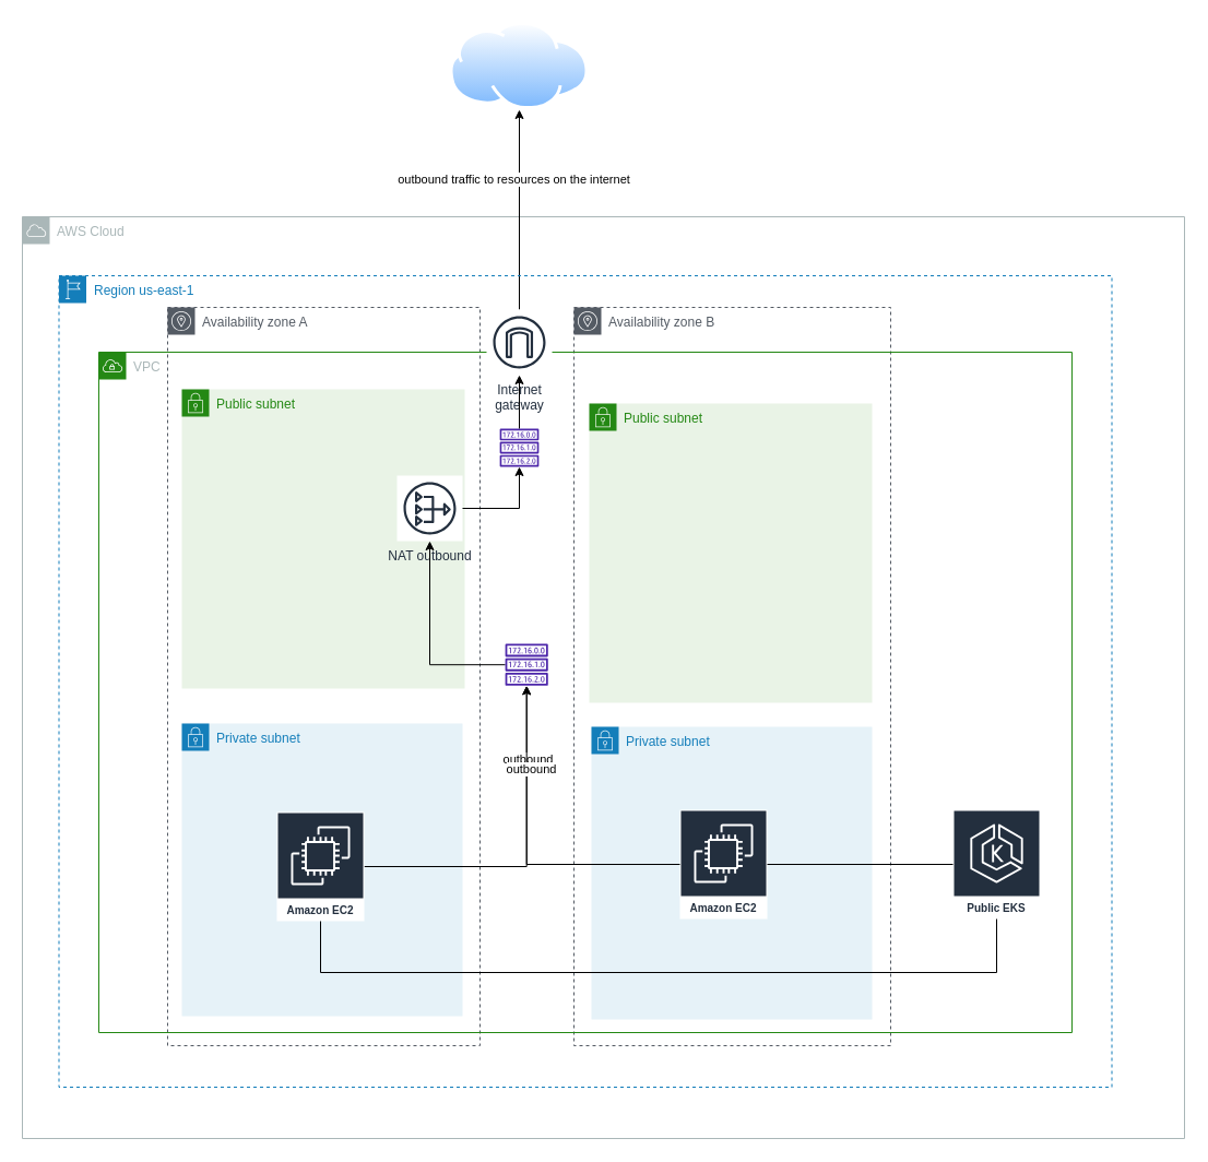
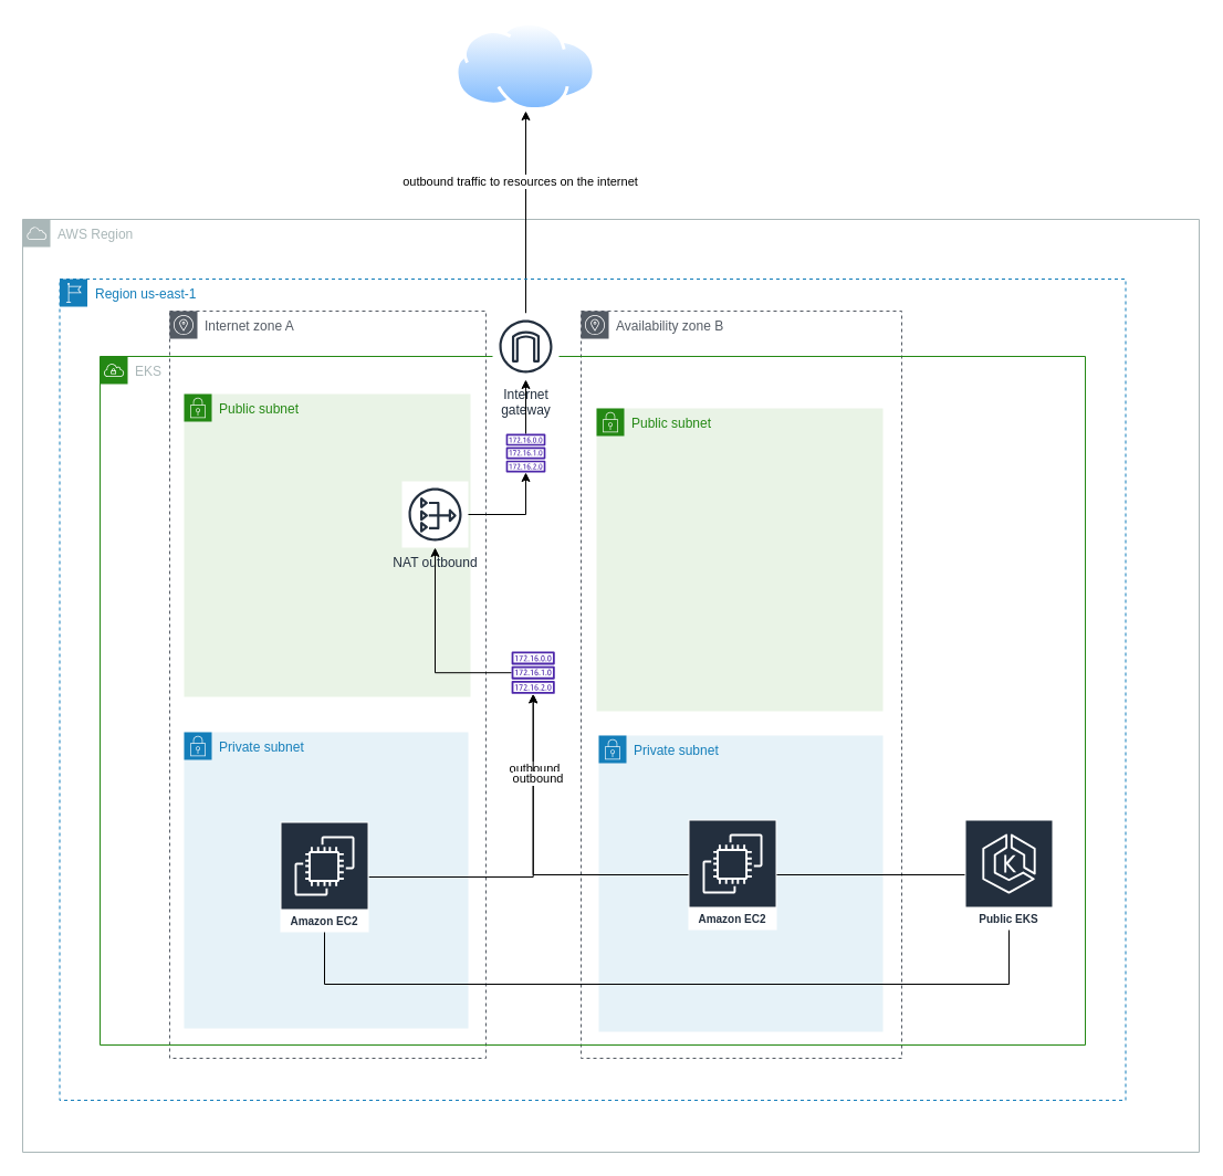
- <mxCell id="2" value="AWS Cloud" style="sketch=0;outlineConnect=0;gradientColor=none;html=1;whiteSpace=wrap;fontSize=12;fontStyle=0;shape=mxgraph.aws4.group;grIcon=mxgraph.aws4.group_aws_cloud;strokeColor=#AAB7B8;fillColor=none;verticalAlign=top;align=left;spacingLeft=30;fontColor=#AAB7B8;dashed=0;" vertex="1" parent="1"><mxGeometry x="20" y="198" width="1064" height="844" as="geometry" /></mxCell>
+ <mxCell id="2" value="AWS Region" style="sketch=0;outlineConnect=0;gradientColor=none;html=1;whiteSpace=wrap;fontSize=12;fontStyle=0;shape=mxgraph.aws4.group;grIcon=mxgraph.aws4.group_aws_cloud;strokeColor=#AAB7B8;fillColor=none;verticalAlign=top;align=left;spacingLeft=30;fontColor=#AAB7B8;dashed=0;" vertex="1" parent="1"><mxGeometry x="20" y="198" width="1064" height="844" as="geometry" /></mxCell>
- <mxCell id="3" value="Availability zone A" style="sketch=0;outlineConnect=0;gradientColor=none;html=1;whiteSpace=wrap;fontSize=12;fontStyle=0;shape=mxgraph.aws4.group;grIcon=mxgraph.aws4.group_availability_zone;strokeColor=#545B64;fillColor=none;verticalAlign=top;align=left;spacingLeft=30;fontColor=#545B64;dashed=1;" vertex="1" parent="1"><mxGeometry x="153" y="281" width="286" height="676" as="geometry" /></mxCell>
+ <mxCell id="3" value="Internet zone A" style="sketch=0;outlineConnect=0;gradientColor=none;html=1;whiteSpace=wrap;fontSize=12;fontStyle=0;shape=mxgraph.aws4.group;grIcon=mxgraph.aws4.group_availability_zone;strokeColor=#545B64;fillColor=none;verticalAlign=top;align=left;spacingLeft=30;fontColor=#545B64;dashed=1;" vertex="1" parent="1"><mxGeometry x="153" y="281" width="286" height="676" as="geometry" /></mxCell>
- <mxCell id="5" value="VPC" style="points=[[0,0],[0.25,0],[0.5,0],[0.75,0],[1,0],[1,0.25],[1,0.5],[1,0.75],[1,1],[0.75,1],[0.5,1],[0.25,1],[0,1],[0,0.75],[0,0.5],[0,0.25]];outlineConnect=0;gradientColor=none;html=1;whiteSpace=wrap;fontSize=12;fontStyle=0;container=1;pointerEvents=0;collapsible=0;recursiveResize=0;shape=mxgraph.aws4.group;grIcon=mxgraph.aws4.group_vpc;strokeColor=#248814;fillColor=none;verticalAlign=top;align=left;spacingLeft=30;fontColor=#AAB7B8;dashed=0;" vertex="1" parent="1"><mxGeometry x="90" y="322" width="891" height="623" as="geometry" /></mxCell>
+ <mxCell id="5" value="EKS" style="points=[[0,0],[0.25,0],[0.5,0],[0.75,0],[1,0],[1,0.25],[1,0.5],[1,0.75],[1,1],[0.75,1],[0.5,1],[0.25,1],[0,1],[0,0.75],[0,0.5],[0,0.25]];outlineConnect=0;gradientColor=none;html=1;whiteSpace=wrap;fontSize=12;fontStyle=0;container=1;pointerEvents=0;collapsible=0;recursiveResize=0;shape=mxgraph.aws4.group;grIcon=mxgraph.aws4.group_vpc;strokeColor=#248814;fillColor=none;verticalAlign=top;align=left;spacingLeft=30;fontColor=#AAB7B8;dashed=0;" vertex="1" parent="1"><mxGeometry x="90" y="322" width="891" height="623" as="geometry" /></mxCell>
